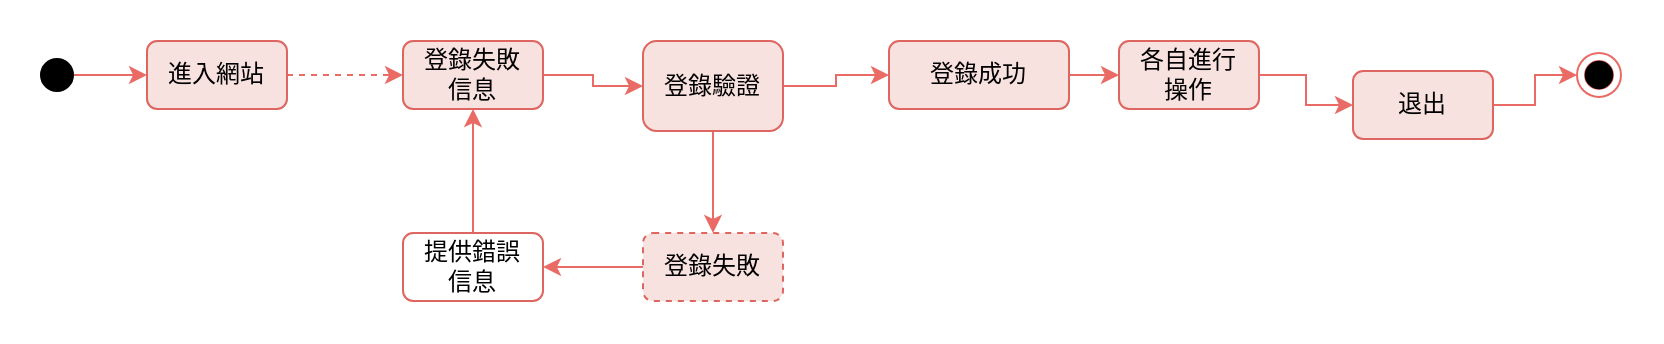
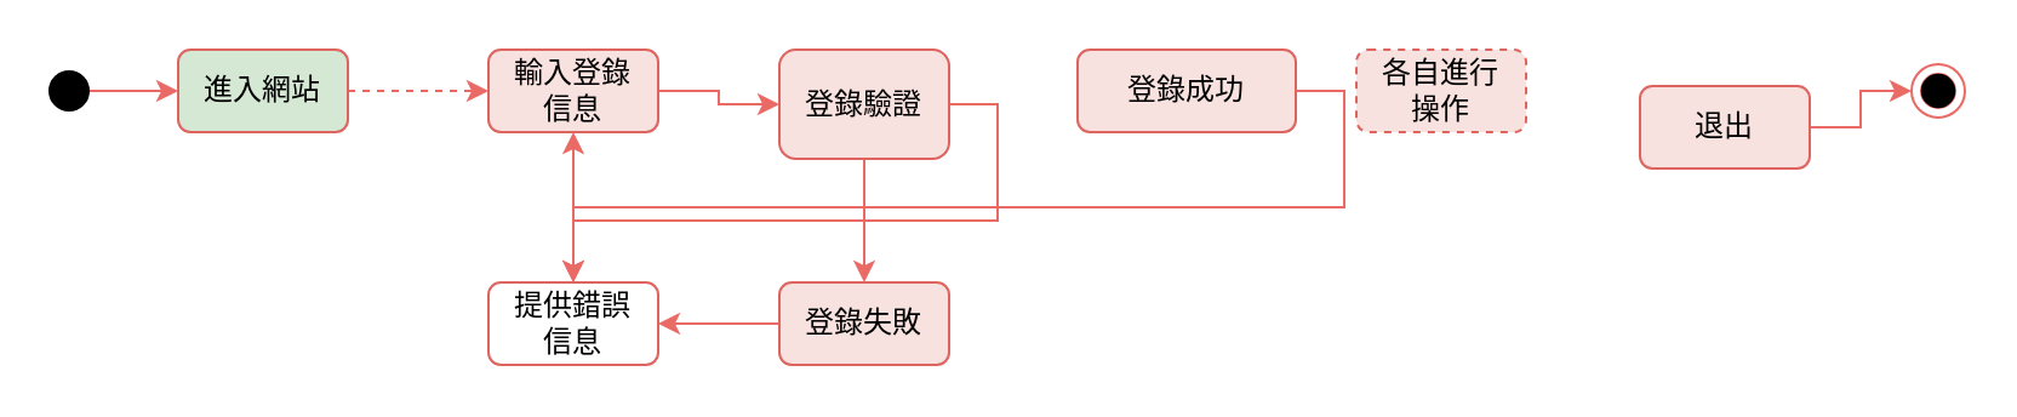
- <mxCell id="5" value="進入網站" style="rounded=1;whiteSpace=wrap;html=1;fillColor=#F8E2DF;strokeColor=#DE6560;" vertex="1" parent="1"><mxGeometry x="73" y="20" width="70" height="34" as="geometry" /></mxCell>
+ <mxCell id="5" value="進入網站" style="rounded=1;whiteSpace=wrap;html=1;fillColor=#d5e8d4;strokeColor=#DE6560;" vertex="1" parent="1"><mxGeometry x="73" y="20" width="70" height="34" as="geometry" /></mxCell>
- <mxCell id="7" value="登錄失敗&lt;br&gt;信息" style="rounded=1;whiteSpace=wrap;html=1;fillColor=#F8E2DF;strokeColor=#DE6560;" vertex="1" parent="1"><mxGeometry x="201" y="20" width="70" height="34" as="geometry" /></mxCell>
+ <mxCell id="7" value="輸入登錄&lt;br&gt;信息" style="rounded=1;whiteSpace=wrap;html=1;fillColor=#F8E2DF;strokeColor=#DE6560;" vertex="1" parent="1"><mxGeometry x="201" y="20" width="70" height="34" as="geometry" /></mxCell>
- <mxCell id="8" style="edgeStyle=orthogonalEdgeStyle;rounded=0;orthogonalLoop=1;jettySize=auto;html=1;exitX=1;exitY=0.5;exitDx=0;exitDy=0;entryX=0;entryY=0.5;entryDx=0;entryDy=0;strokeColor=#EA6B66;" edge="1" parent="1" source="10" target="12"><mxGeometry relative="1" as="geometry" /></mxCell>
+ <mxCell id="8" style="edgeStyle=orthogonalEdgeStyle;rounded=0;orthogonalLoop=1;jettySize=auto;html=1;exitX=1;exitY=0.5;exitDx=0;exitDy=0;strokeColor=#EA6B66;" edge="1" parent="1" source="10" target="18"><mxGeometry relative="1" as="geometry" /></mxCell>
- <mxCell id="11" style="edgeStyle=orthogonalEdgeStyle;rounded=0;orthogonalLoop=1;jettySize=auto;html=1;exitX=1;exitY=0.5;exitDx=0;exitDy=0;entryX=0;entryY=0.5;entryDx=0;entryDy=0;strokeColor=#EA6B66;" edge="1" parent="1" source="12" target="14"><mxGeometry relative="1" as="geometry" /></mxCell>
+ <mxCell id="11" style="edgeStyle=orthogonalEdgeStyle;rounded=0;orthogonalLoop=1;jettySize=auto;html=1;exitX=1;exitY=0.5;exitDx=0;exitDy=0;strokeColor=#EA6B66;" edge="1" parent="1" source="12" target="18"><mxGeometry relative="1" as="geometry" /></mxCell>
- <mxCell id="14" value="各自進行&lt;br&gt;操作" style="rounded=1;whiteSpace=wrap;html=1;fillColor=#F8E2DF;strokeColor=#DE6560;" vertex="1" parent="1"><mxGeometry x="559" y="20" width="70" height="34" as="geometry" /></mxCell>
+ <mxCell id="14" value="各自進行&lt;br&gt;操作" style="rounded=1;whiteSpace=wrap;html=1;fillColor=#F8E2DF;strokeColor=#DE6560;dashed=1;" vertex="1" parent="1"><mxGeometry x="559" y="20" width="70" height="34" as="geometry" /></mxCell>
- <mxCell id="13" style="edgeStyle=orthogonalEdgeStyle;rounded=0;orthogonalLoop=1;jettySize=auto;html=1;exitX=1;exitY=0.5;exitDx=0;exitDy=0;entryX=0;entryY=0.5;entryDx=0;entryDy=0;strokeColor=#EA6B66;" edge="1" parent="1" source="14" target="16"><mxGeometry relative="1" as="geometry" /></mxCell>
- <mxCell id="20" value="登錄失敗" style="rounded=1;whiteSpace=wrap;html=1;fillColor=#F8E2DF;strokeColor=#DE6560;dashed=1;" vertex="1" parent="1"><mxGeometry x="321" y="116" width="70" height="34" as="geometry" /></mxCell>
+ <mxCell id="20" value="登錄失敗" style="rounded=1;whiteSpace=wrap;html=1;fillColor=#F8E2DF;strokeColor=#DE6560;" vertex="1" parent="1"><mxGeometry x="321" y="116" width="70" height="34" as="geometry" /></mxCell>
